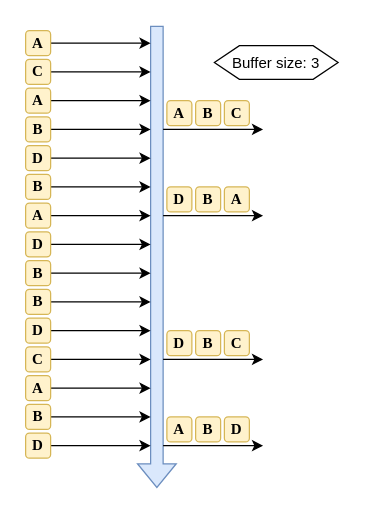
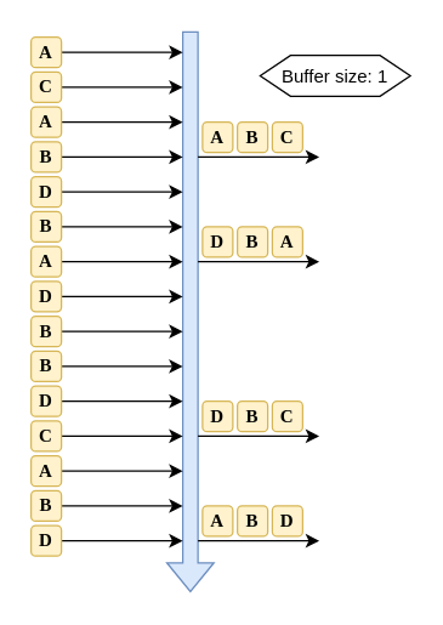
- <mxCell id="34" value="Buffer size: 3" style="shape=hexagon;perimeter=hexagonPerimeter2;whiteSpace=wrap;html=1;fixedSize=1;" vertex="1" parent="1"><mxGeometry x="171" y="36" width="99" height="27" as="geometry" /></mxCell>
+ <mxCell id="34" value="Buffer size: 1" style="shape=hexagon;perimeter=hexagonPerimeter2;whiteSpace=wrap;html=1;fixedSize=1;" vertex="1" parent="1"><mxGeometry x="171" y="36" width="99" height="27" as="geometry" /></mxCell>
